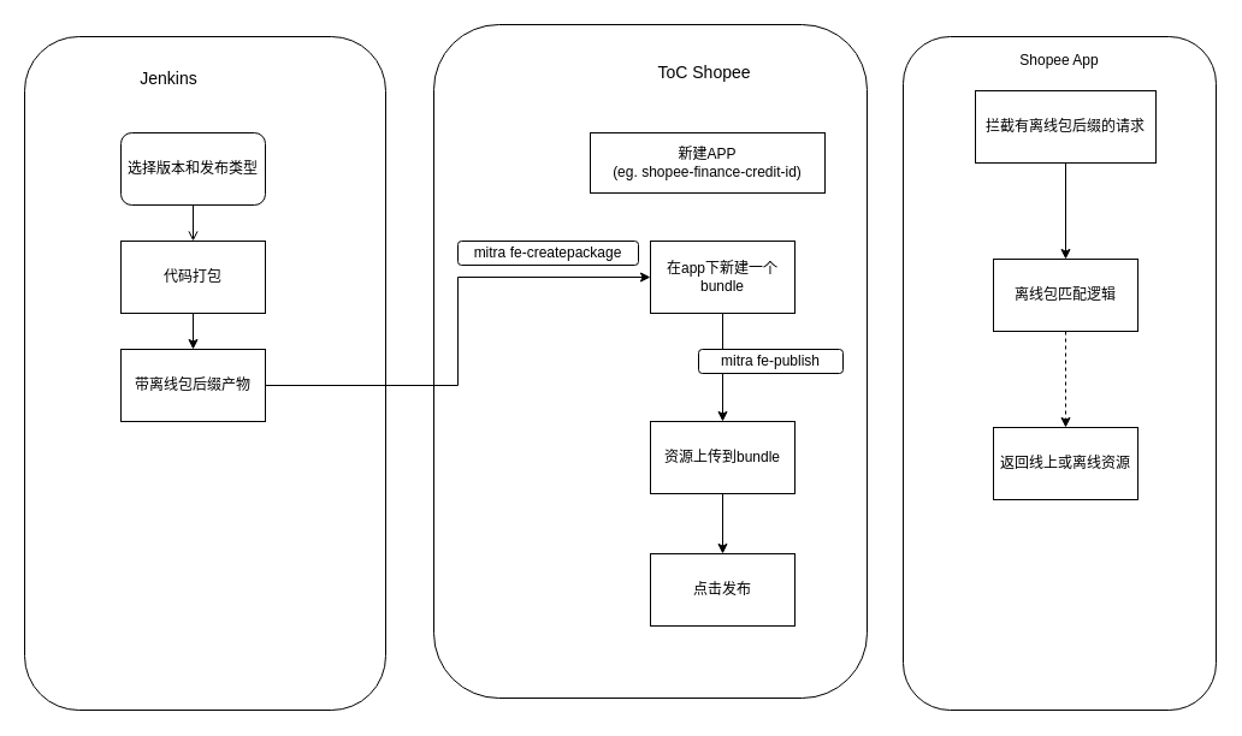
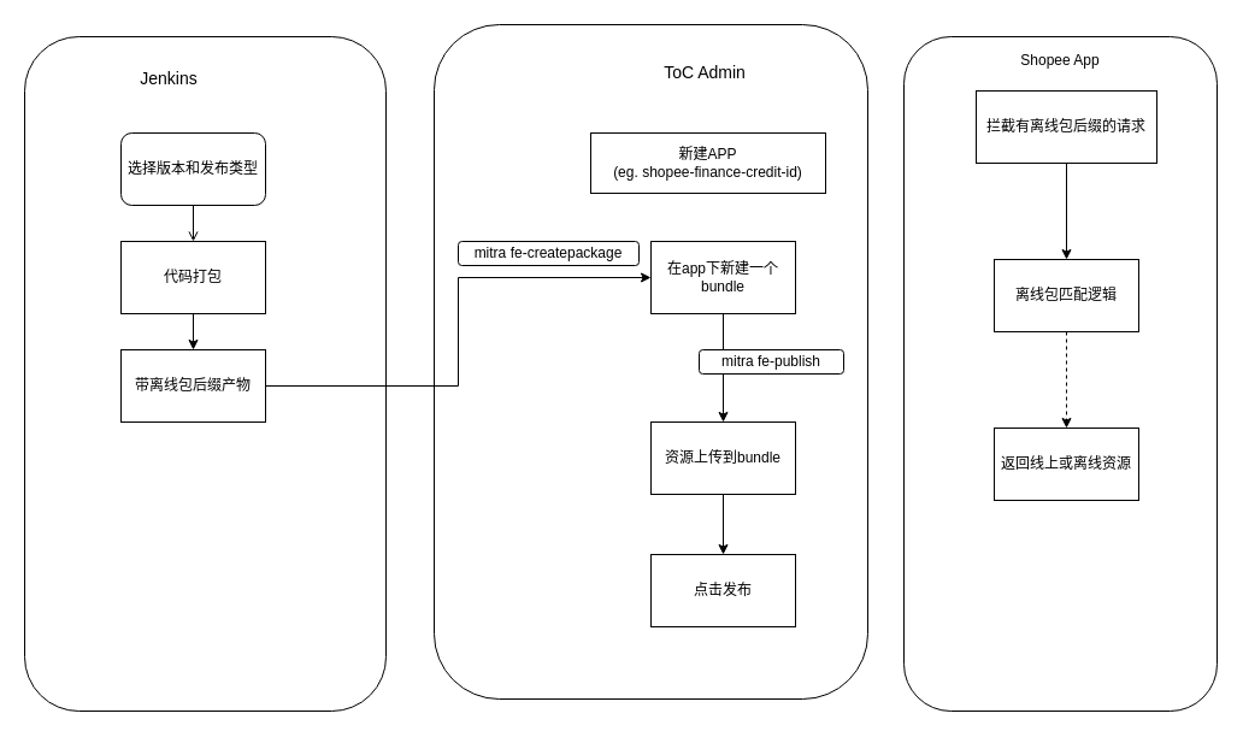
- <mxCell id="5" value="&lt;font style=&quot;font-size: 14px&quot;&gt;ToC Shopee&lt;/font&gt;" style="text;html=1;strokeColor=none;fillColor=none;align=center;verticalAlign=middle;whiteSpace=wrap;rounded=0;" parent="1" vertex="1"><mxGeometry x="510" y="50" width="150" height="20" as="geometry" /></mxCell>
+ <mxCell id="5" value="&lt;font style=&quot;font-size: 14px&quot;&gt;ToC Admin&lt;/font&gt;" style="text;html=1;strokeColor=none;fillColor=none;align=center;verticalAlign=middle;whiteSpace=wrap;rounded=0;" parent="1" vertex="1"><mxGeometry x="510" y="50" width="150" height="20" as="geometry" /></mxCell>
